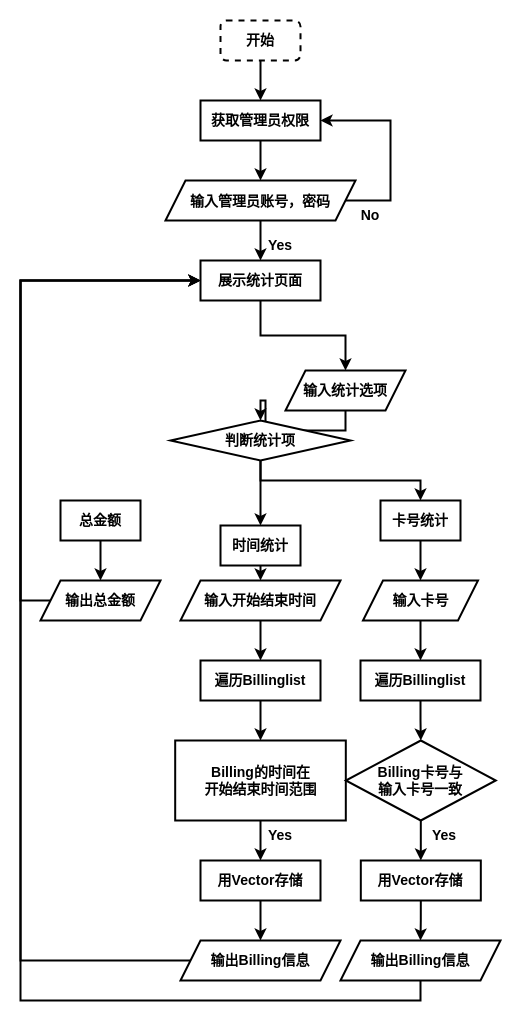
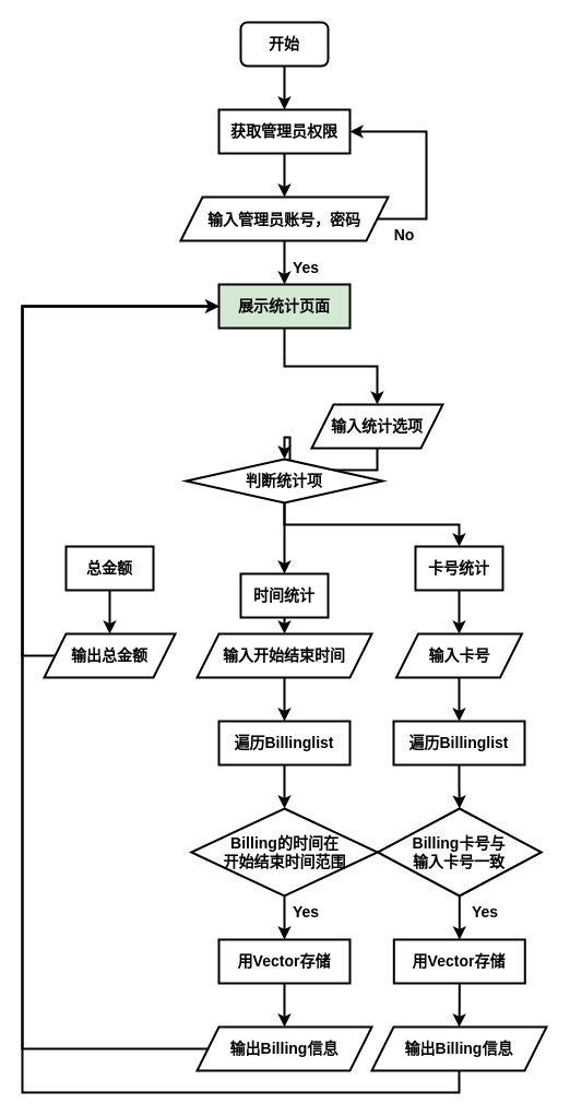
- <mxCell id="3" value="&lt;b&gt;&lt;font style=&quot;font-size: 14px;&quot;&gt;开始&lt;/font&gt;&lt;/b&gt;" style="rounded=1;whiteSpace=wrap;html=1;strokeWidth=2;dashed=1;" vertex="1" parent="1"><mxGeometry x="220" y="20" width="80" height="40" as="geometry" /></mxCell>
+ <mxCell id="3" value="&lt;b&gt;&lt;font style=&quot;font-size: 14px;&quot;&gt;开始&lt;/font&gt;&lt;/b&gt;" style="rounded=1;whiteSpace=wrap;html=1;strokeWidth=2;" vertex="1" parent="1"><mxGeometry x="220" y="20" width="80" height="40" as="geometry" /></mxCell>
- <mxCell id="10" value="&lt;b&gt;展示统计页面&lt;/b&gt;" style="rounded=0;whiteSpace=wrap;html=1;strokeWidth=2;fontSize=14;" vertex="1" parent="1"><mxGeometry x="200" y="260" width="120" height="40" as="geometry" /></mxCell>
+ <mxCell id="10" value="&lt;b&gt;展示统计页面&lt;/b&gt;" style="rounded=0;whiteSpace=wrap;html=1;strokeWidth=2;fontSize=14;fillColor=#d5e8d4;" vertex="1" parent="1"><mxGeometry x="200" y="260" width="120" height="40" as="geometry" /></mxCell>
- <mxCell id="29" value="&lt;b&gt;Billing的时间在&lt;br&gt;开始结束时间范围&lt;/b&gt;" style="whiteSpace=wrap;html=1;strokeWidth=2;fontSize=14;rounded=0;" vertex="1" parent="1"><mxGeometry x="174.69" y="740" width="170.62" height="80" as="geometry" /></mxCell>
+ <mxCell id="29" value="&lt;b&gt;Billing的时间在&lt;br&gt;开始结束时间范围&lt;/b&gt;" style="rhombus;whiteSpace=wrap;html=1;strokeWidth=2;fontSize=14;" vertex="1" parent="1"><mxGeometry x="174.69" y="740" width="170.62" height="80" as="geometry" /></mxCell>
